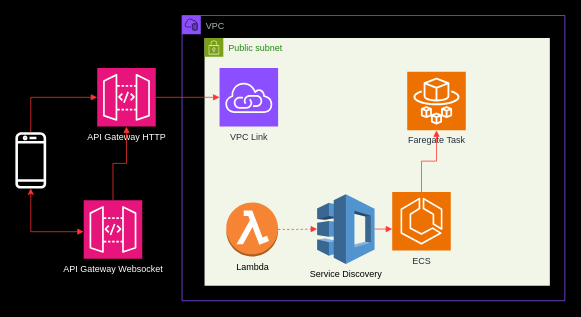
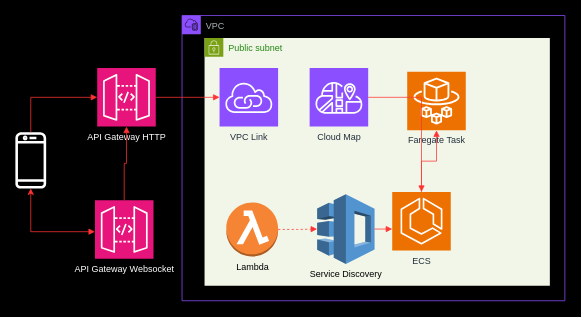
+ <mxCell id="5" value="Cloud Map" style="sketch=0;points=[[0,0,0],[0.25,0,0],[0.5,0,0],[0.75,0,0],[1,0,0],[0,1,0],[0.25,1,0],[0.5,1,0],[0.75,1,0],[1,1,0],[0,0.25,0],[0,0.5,0],[0,0.75,0],[1,0.25,0],[1,0.5,0],[1,0.75,0]];outlineConnect=0;fontColor=#232F3E;fillColor=#8C4FFF;strokeColor=#ffffff;dashed=0;verticalLabelPosition=bottom;verticalAlign=top;align=center;html=1;fontSize=12;fontStyle=0;aspect=fixed;shape=mxgraph.aws4.resourceIcon;resIcon=mxgraph.aws4.cloud_map;" vertex="1" parent="3"><mxGeometry x="140" y="40" width="78" height="78" as="geometry" /></mxCell>
+ <mxCell id="10" value="" style="edgeStyle=orthogonalEdgeStyle;html=1;endArrow=block;elbow=vertical;startArrow=none;endFill=1;strokeColor=#FF3333;rounded=0;" edge="1" parent="3" source="5" target="6"><mxGeometry width="100" relative="1" as="geometry"><mxPoint x="108" y="89" as="sourcePoint" /><mxPoint x="150" y="89" as="targetPoint" /></mxGeometry></mxCell>
- <mxCell id="15" value="API Gateway Websocket" style="sketch=0;points=[[0,0,0],[0.25,0,0],[0.5,0,0],[0.75,0,0],[1,0,0],[0,1,0],[0.25,1,0],[0.5,1,0],[0.75,1,0],[1,1,0],[0,0.25,0],[0,0.5,0],[0,0.75,0],[1,0.25,0],[1,0.5,0],[1,0.75,0]];outlineConnect=0;fontColor=#FFFFFF;fillColor=#E7157B;strokeColor=#ffffff;dashed=0;verticalLabelPosition=bottom;verticalAlign=top;align=center;html=1;fontSize=12;fontStyle=0;aspect=fixed;shape=mxgraph.aws4.resourceIcon;resIcon=mxgraph.aws4.api_gateway;" vertex="1" parent="1"><mxGeometry x="111" y="266" width="78" height="78" as="geometry" /></mxCell>
+ <mxCell id="15" value="API Gateway Websocket" style="sketch=0;points=[[0,0,0],[0.25,0,0],[0.5,0,0],[0.75,0,0],[1,0,0],[0,1,0],[0.25,1,0],[0.5,1,0],[0.75,1,0],[1,1,0],[0,0.25,0],[0,0.5,0],[0,0.75,0],[1,0.25,0],[1,0.5,0],[1,0.75,0]];outlineConnect=0;fontColor=#FFFFFF;fillColor=#E7157B;strokeColor=#ffffff;dashed=0;verticalLabelPosition=bottom;verticalAlign=top;align=center;html=1;fontSize=12;fontStyle=0;aspect=fixed;shape=mxgraph.aws4.resourceIcon;resIcon=mxgraph.aws4.api_gateway;" vertex="1" parent="1"><mxGeometry x="126" y="266" width="78" height="78" as="geometry" /></mxCell>
